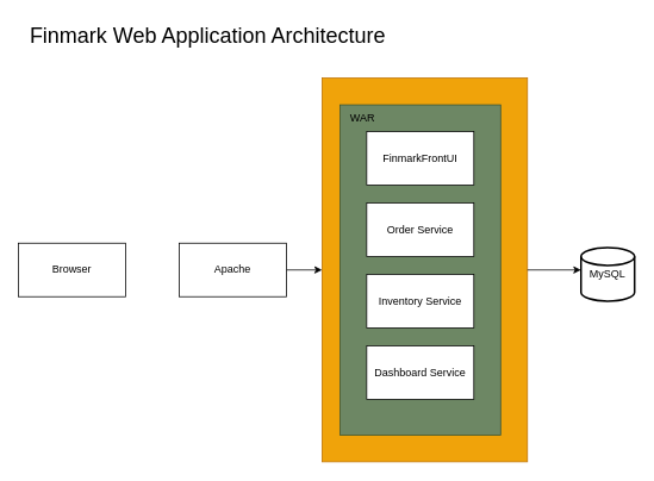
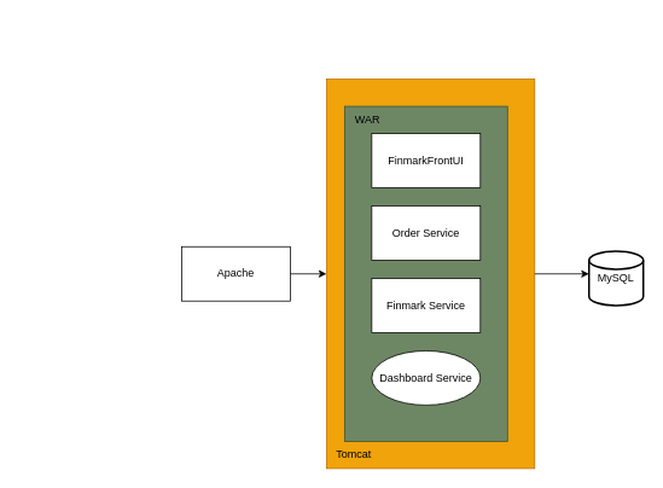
- <mxCell id="15" value="Finmark Web Application Architecture&amp;nbsp;" style="text;html=1;align=center;verticalAlign=middle;resizable=0;points=[];autosize=1;strokeColor=none;fillColor=none;fontSize=24;" parent="1" vertex="1"><mxGeometry x="20" y="20" width="430" height="40" as="geometry" /></mxCell>
- <mxCell id="10" value="Browser" style="rounded=0;whiteSpace=wrap;html=1;" parent="1" vertex="1"><mxGeometry x="20" y="272" width="120" height="60" as="geometry" /></mxCell>
- <mxCell id="8" value="Inventory Service" style="rounded=0;whiteSpace=wrap;html=1;" parent="1" vertex="1"><mxGeometry x="410" y="307" width="120" height="60" as="geometry" /></mxCell>
+ <mxCell id="8" value="Finmark Service" style="rounded=0;whiteSpace=wrap;html=1;" parent="1" vertex="1"><mxGeometry x="410" y="307" width="120" height="60" as="geometry" /></mxCell>
- <mxCell id="9" value="Dashboard Service" style="rounded=0;whiteSpace=wrap;html=1;" parent="1" vertex="1"><mxGeometry x="410" y="387" width="120" height="60" as="geometry" /></mxCell>
+ <mxCell id="9" value="Dashboard Service" style="ellipse;whiteSpace=wrap;html=1;" parent="1" vertex="1"><mxGeometry x="410" y="387" width="120" height="60" as="geometry" /></mxCell>
+ <mxCell id="11" value="Tomcat" style="text;html=1;align=center;verticalAlign=middle;resizable=0;points=[];autosize=1;strokeColor=none;fillColor=none;" parent="1" vertex="1"><mxGeometry x="360" y="487" width="60" height="30" as="geometry" /></mxCell>
